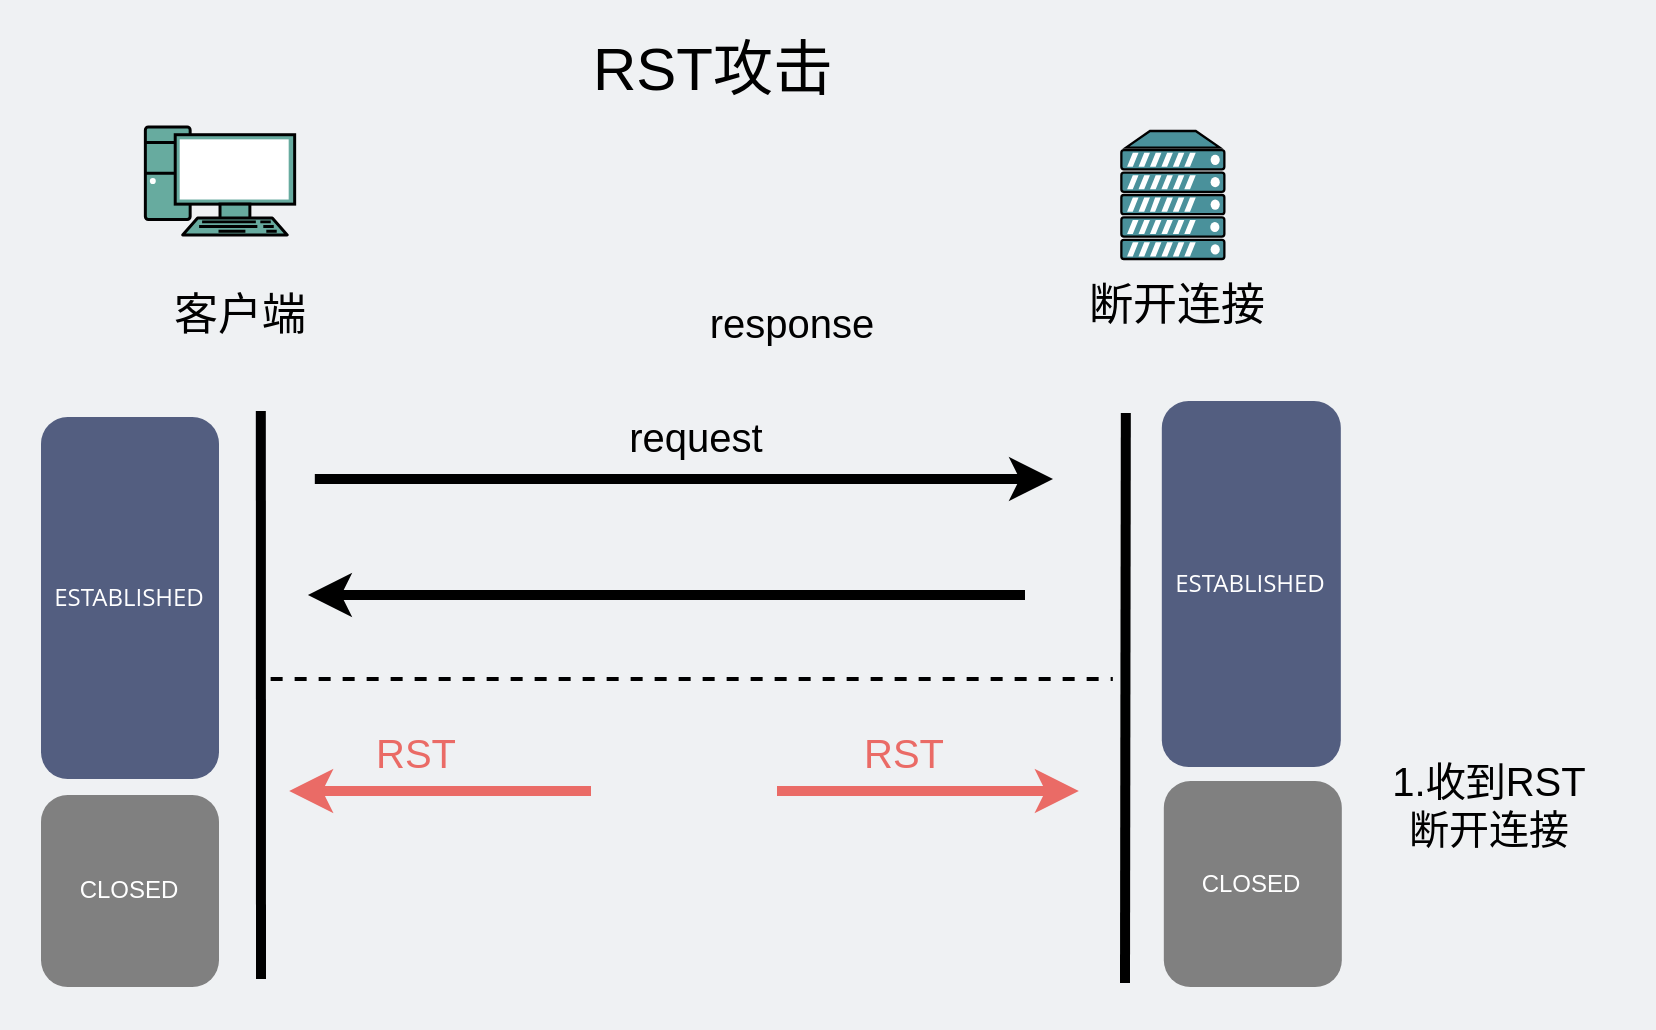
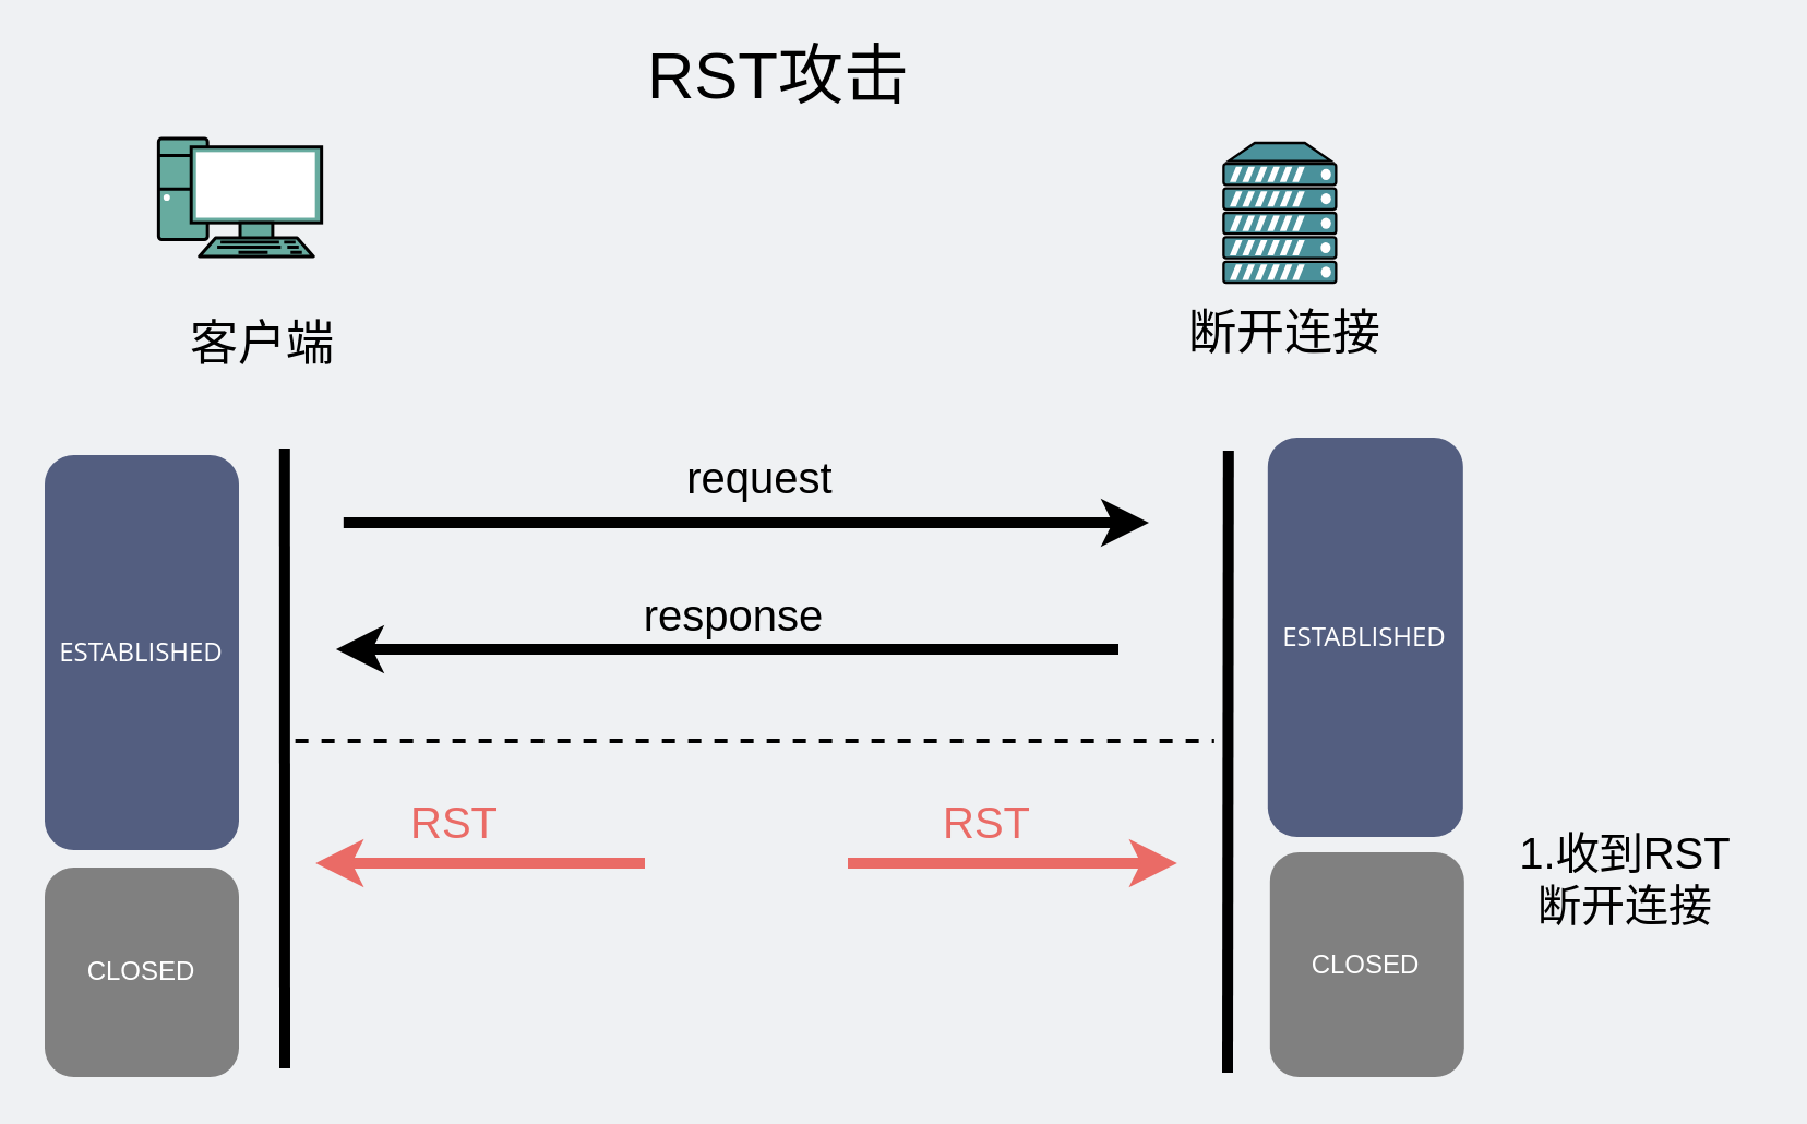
- <mxCell id="16" value="&lt;span style=&quot;font-size: 20px&quot;&gt;response&lt;/span&gt;" style="text;html=1;strokeColor=none;fillColor=none;align=center;verticalAlign=middle;whiteSpace=wrap;rounded=0;" parent="1" vertex="1"><mxGeometry x="330" y="151" width="132" height="20" as="geometry" /></mxCell>
+ <mxCell id="16" value="&lt;span style=&quot;font-size: 20px&quot;&gt;response&lt;/span&gt;" style="text;html=1;strokeColor=none;fillColor=none;align=center;verticalAlign=middle;whiteSpace=wrap;rounded=0;" parent="1" vertex="1"><mxGeometry x="270" y="271" width="132" height="20" as="geometry" /></mxCell>
